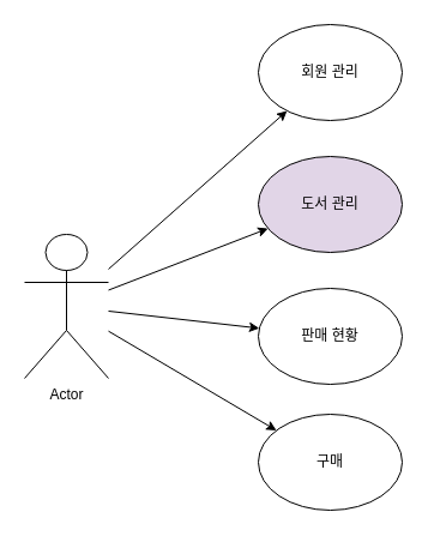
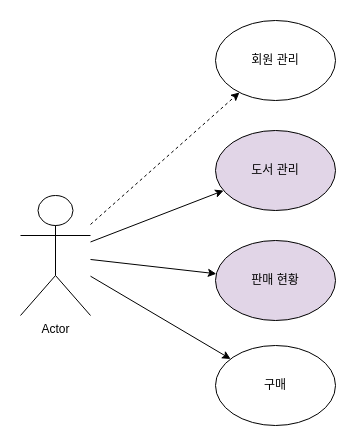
- <mxCell id="7" value="" style="endArrow=classic;html=1;rounded=0;" edge="1" parent="1" source="2" target="3"><mxGeometry width="50" height="50" relative="1" as="geometry"><mxPoint x="195" y="250" as="sourcePoint" /><mxPoint x="245" y="200" as="targetPoint" /></mxGeometry></mxCell>
+ <mxCell id="7" value="" style="endArrow=classic;html=1;rounded=0;dashed=1;" edge="1" parent="1" source="2" target="3"><mxGeometry width="50" height="50" relative="1" as="geometry"><mxPoint x="195" y="250" as="sourcePoint" /><mxPoint x="245" y="200" as="targetPoint" /></mxGeometry></mxCell>
- <mxCell id="5" value="판매 현황" style="ellipse;whiteSpace=wrap;html=1;" vertex="1" parent="1"><mxGeometry x="215" y="240" width="120" height="80" as="geometry" /></mxCell>
+ <mxCell id="5" value="판매 현황" style="ellipse;whiteSpace=wrap;html=1;fillColor=#e1d5e7;" vertex="1" parent="1"><mxGeometry x="215" y="240" width="120" height="80" as="geometry" /></mxCell>
